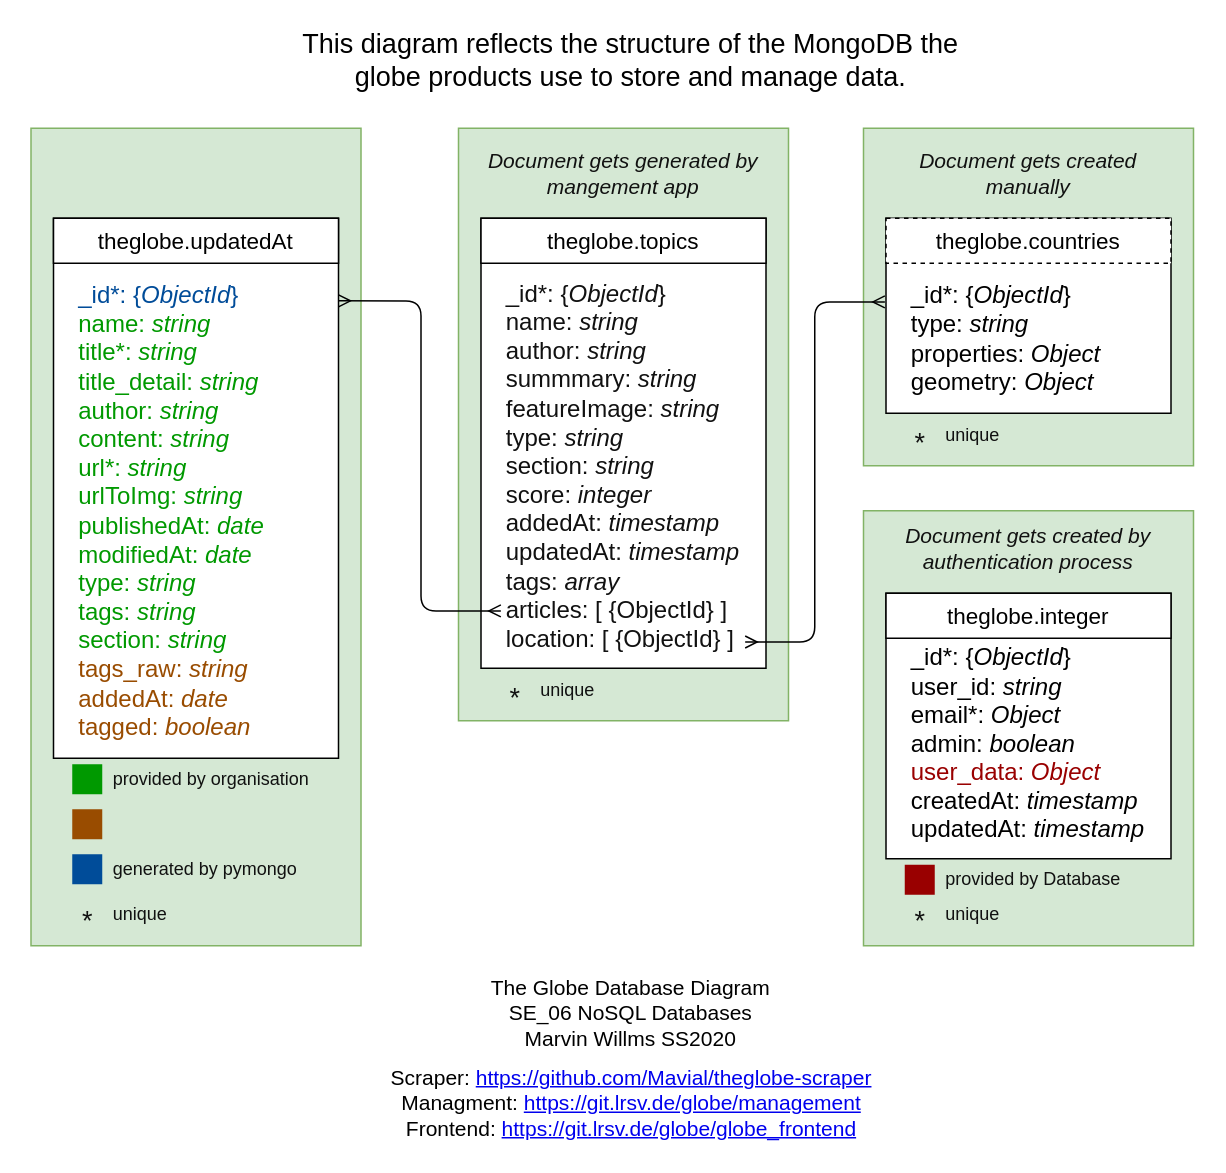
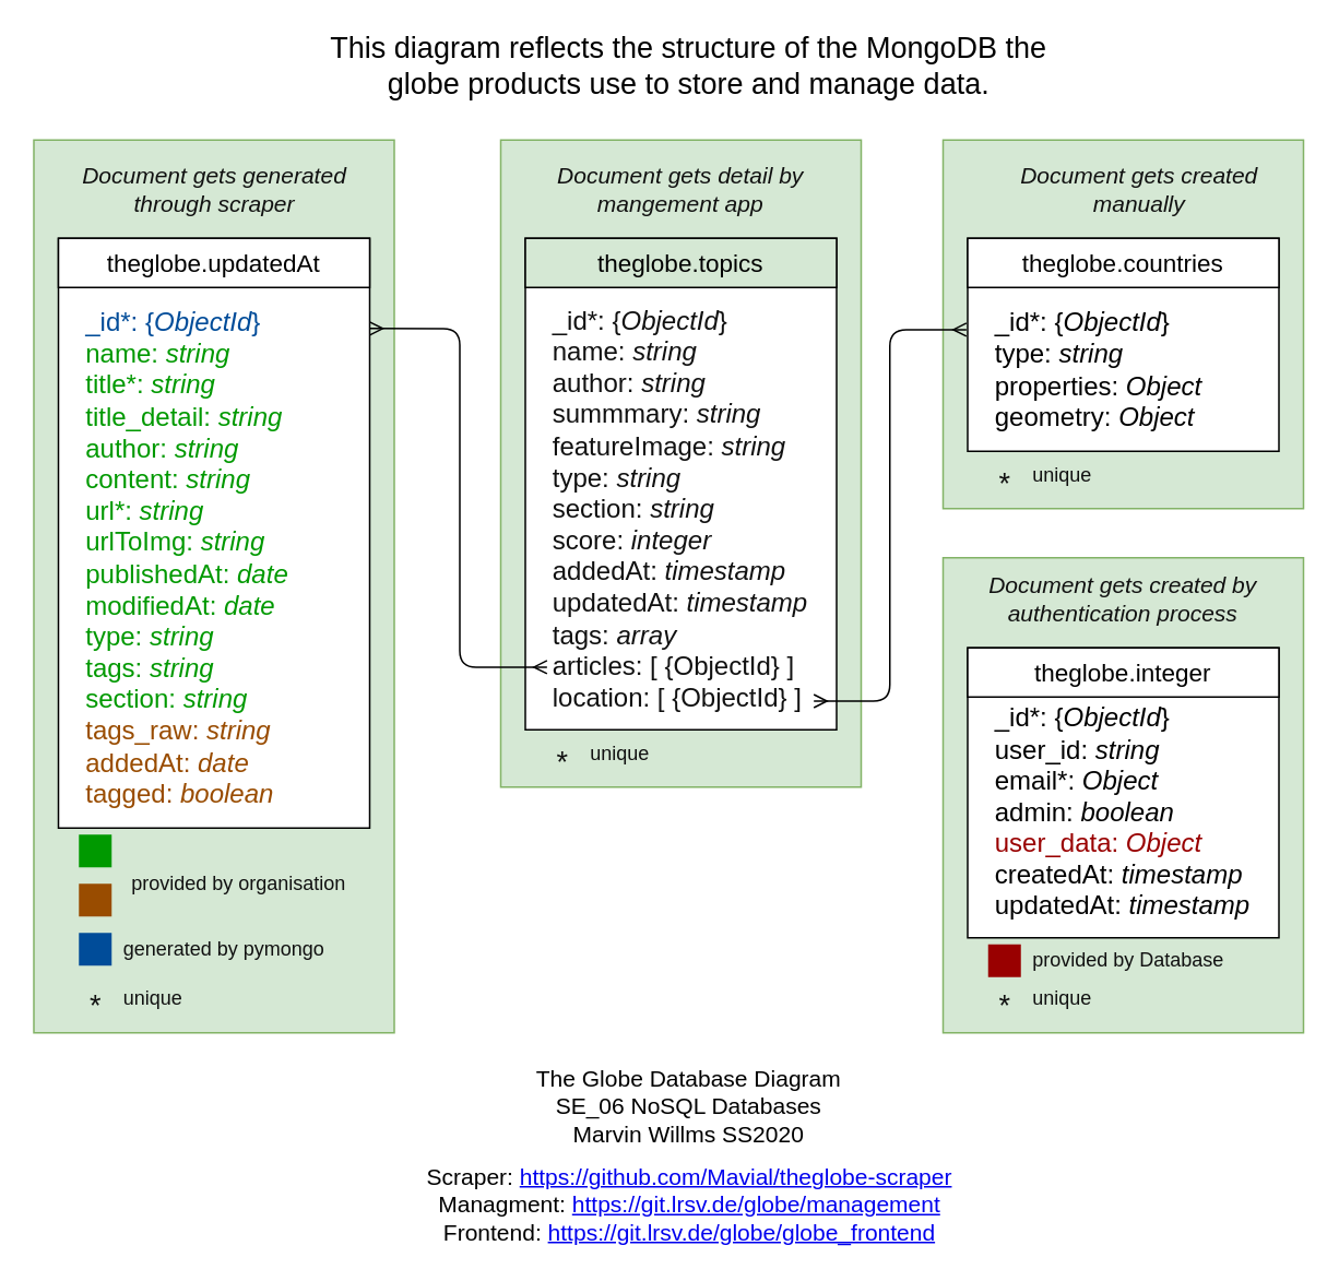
+ <mxCell id="9" value="&lt;font style=&quot;font-size: 14px&quot;&gt;&lt;i&gt;&lt;font style=&quot;font-size: 14px&quot; color=&quot;#111111&quot;&gt;Document gets generated through scraper&lt;/font&gt;&lt;/i&gt;&lt;/font&gt;" style="text;html=1;strokeColor=none;fillColor=none;align=center;verticalAlign=middle;whiteSpace=wrap;rounded=0;fontColor=#FFFFFF;" parent="1" vertex="1"><mxGeometry x="37.5" y="95" width="185" height="40" as="geometry" /></mxCell>
- <mxCell id="29" value="&lt;font style=&quot;font-size: 14px&quot;&gt;&lt;i&gt;&lt;font style=&quot;font-size: 14px&quot; color=&quot;#111111&quot;&gt;Document gets generated by mangement app&lt;br&gt;&lt;/font&gt;&lt;/i&gt;&lt;/font&gt;" style="text;html=1;strokeColor=none;fillColor=none;align=center;verticalAlign=middle;whiteSpace=wrap;rounded=0;fontColor=#FFFFFF;" parent="1" vertex="1"><mxGeometry x="320" y="95" width="190" height="40" as="geometry" /></mxCell>
+ <mxCell id="29" value="&lt;font style=&quot;font-size: 14px&quot;&gt;&lt;i&gt;&lt;font style=&quot;font-size: 14px&quot; color=&quot;#111111&quot;&gt;Document gets detail by mangement app&lt;br&gt;&lt;/font&gt;&lt;/i&gt;&lt;/font&gt;" style="text;html=1;strokeColor=none;fillColor=none;align=center;verticalAlign=middle;whiteSpace=wrap;rounded=0;fontColor=#FFFFFF;" parent="1" vertex="1"><mxGeometry x="320" y="95" width="190" height="40" as="geometry" /></mxCell>
- <mxCell id="30" value="&lt;font style=&quot;font-size: 14px&quot;&gt;&lt;i&gt;&lt;font style=&quot;font-size: 14px&quot; color=&quot;#111111&quot;&gt;Document gets created manually&lt;br&gt;&lt;/font&gt;&lt;/i&gt;&lt;/font&gt;" style="text;html=1;strokeColor=none;fillColor=none;align=center;verticalAlign=middle;whiteSpace=wrap;rounded=0;fontColor=#FFFFFF;" parent="1" vertex="1"><mxGeometry x="590" y="95" width="190" height="40" as="geometry" /></mxCell>
+ <mxCell id="30" value="&lt;font style=&quot;font-size: 14px&quot;&gt;&lt;i&gt;&lt;font style=&quot;font-size: 14px&quot; color=&quot;#111111&quot;&gt;Document gets created manually&lt;br&gt;&lt;/font&gt;&lt;/i&gt;&lt;/font&gt;" style="text;html=1;strokeColor=none;fillColor=none;align=center;verticalAlign=middle;whiteSpace=wrap;rounded=0;fontColor=#FFFFFF;" parent="1" vertex="1"><mxGeometry x="600" y="95" width="190" height="40" as="geometry" /></mxCell>
- <mxCell id="18" value="&lt;font style=&quot;font-size: 15px&quot;&gt;theglobe.topics&lt;/font&gt;" style="rounded=0;whiteSpace=wrap;html=1;" parent="1" vertex="1"><mxGeometry x="320" y="145" width="190" height="30" as="geometry" /></mxCell>
+ <mxCell id="18" value="&lt;font style=&quot;font-size: 15px&quot;&gt;theglobe.topics&lt;/font&gt;" style="rounded=0;whiteSpace=wrap;html=1;fillColor=#d5e8d4;" parent="1" vertex="1"><mxGeometry x="320" y="145" width="190" height="30" as="geometry" /></mxCell>
- <mxCell id="21" value="&lt;font style=&quot;font-size: 15px&quot;&gt;theglobe.countries&lt;/font&gt;" style="rounded=0;whiteSpace=wrap;html=1;dashed=1;" parent="1" vertex="1"><mxGeometry x="590" y="145" width="190" height="30" as="geometry" /></mxCell>
+ <mxCell id="21" value="&lt;font style=&quot;font-size: 15px&quot;&gt;theglobe.countries&lt;/font&gt;" style="rounded=0;whiteSpace=wrap;html=1;" parent="1" vertex="1"><mxGeometry x="590" y="145" width="190" height="30" as="geometry" /></mxCell>
- <mxCell id="11" value="&lt;font color=&quot;#111111&quot;&gt;provided by organisation&lt;/font&gt;" style="text;html=1;strokeColor=none;fillColor=none;align=left;verticalAlign=middle;whiteSpace=wrap;rounded=0;fontColor=#FFFFFF;" parent="1" vertex="1"><mxGeometry x="72.5" y="509" width="140" height="20" as="geometry" /></mxCell>
+ <mxCell id="11" value="&lt;font color=&quot;#111111&quot;&gt;provided by organisation&lt;/font&gt;" style="text;html=1;strokeColor=none;fillColor=none;align=left;verticalAlign=middle;whiteSpace=wrap;rounded=0;fontColor=#FFFFFF;" parent="1" vertex="1"><mxGeometry x="77.5" y="529" width="140" height="20" as="geometry" /></mxCell>
